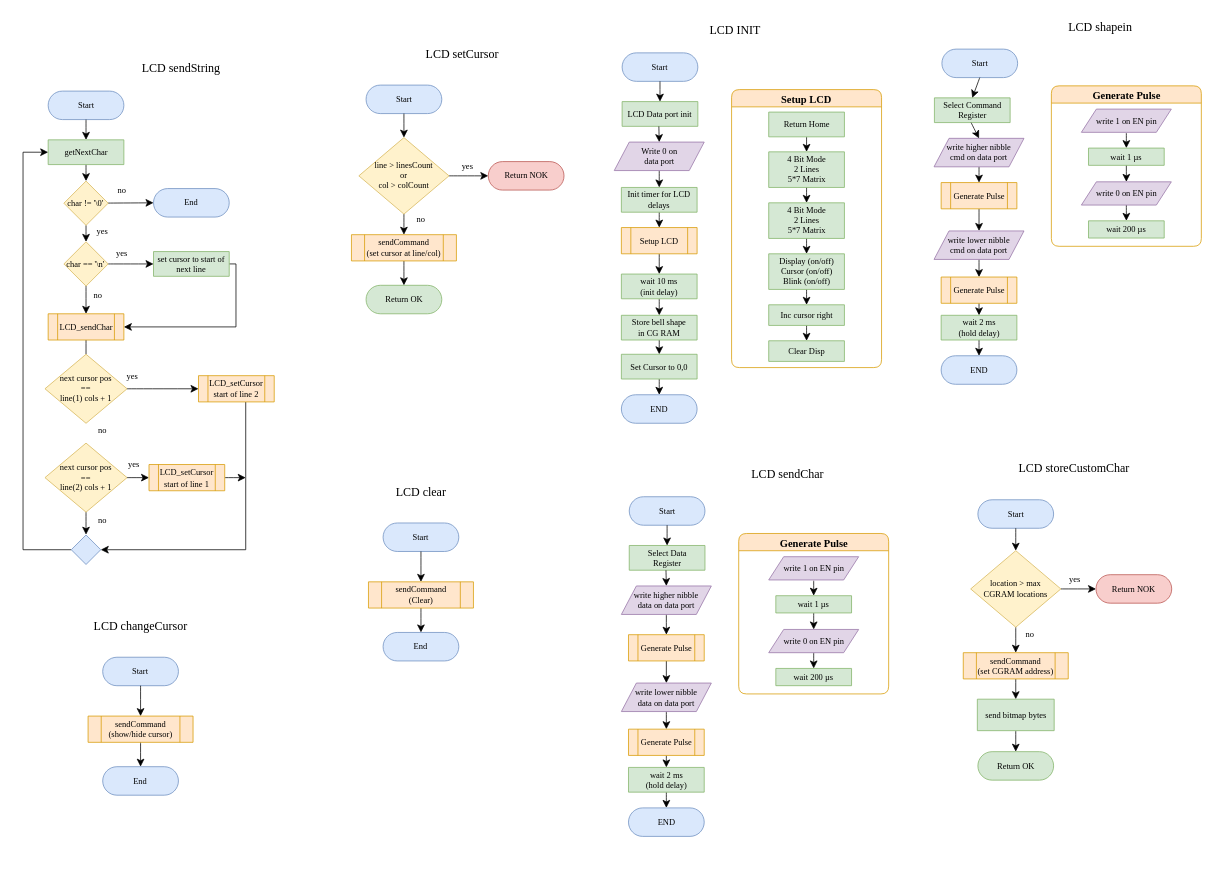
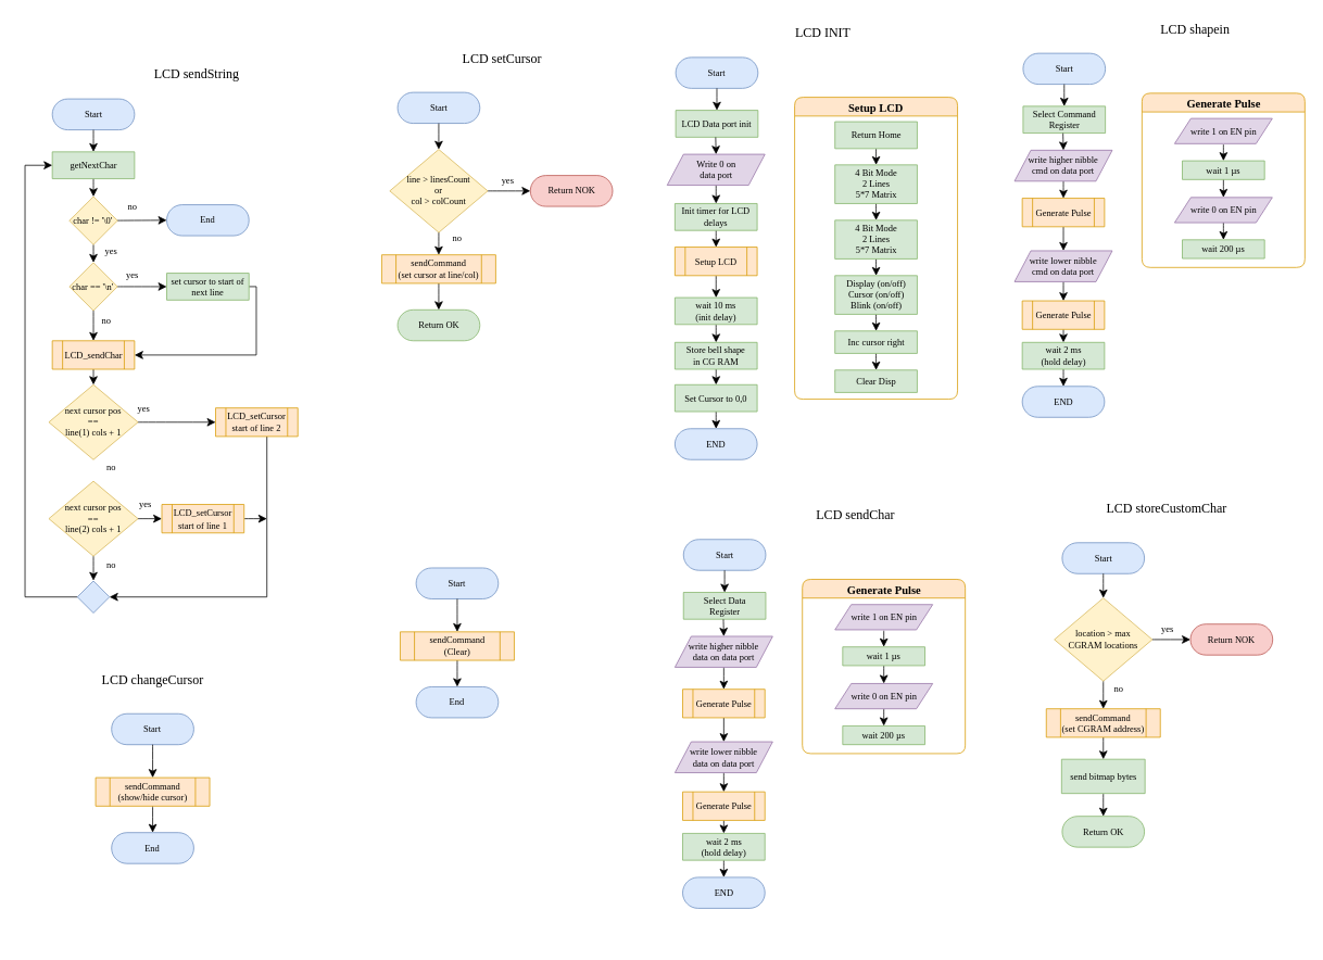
- <mxCell id="5" value="LCD INIT" style="text;html=1;strokeColor=none;fillColor=none;align=center;verticalAlign=middle;whiteSpace=wrap;rounded=0;fontSize=16;fontFamily=Calibri;" parent="1" vertex="1"><mxGeometry x="925" y="25" width="110" height="30" as="geometry" /></mxCell>
+ <mxCell id="5" value="LCD INIT" style="text;html=1;strokeColor=none;fillColor=none;align=center;verticalAlign=middle;whiteSpace=wrap;rounded=0;fontSize=16;fontFamily=Calibri;" parent="1" vertex="1"><mxGeometry x="955" y="25" width="110" height="30" as="geometry" /></mxCell>
- <mxCell id="36" value="&lt;span style=&quot;font-size: 11.29px;&quot;&gt;Select Command&lt;br&gt;Register&lt;br&gt;&lt;/span&gt;" style="verticalAlign=middle;align=center;overflow=width;vsdxID=274;fillColor=#d5e8d4;shape=stencil(nZBLDoAgDERP0z3SIyjew0SURgSD+Lu9kMZoXLhwN9O+tukAlrNpJg1SzDH4QW/URgNYgZTkjA4UkwJUgGXng+6DX1zLfmoymdXo17xh5zmRJ6Q42BWCfc2oJfdAr+Yv+AP9Cb7OJ3H/2JG1HNGz/84klThPVCc=);strokeColor=#82b366;spacingTop=-1;spacingBottom=-1;spacingLeft=-1;spacingRight=-1;points=[[0,0.5,0],[1,0.5,0],[0.5,1,0],[0.5,0,0]];labelBackgroundColor=none;rounded=1;html=1;whiteSpace=wrap;fontFamily=Calibri;fontSize=11.29;" parent="1" vertex="1"><mxGeometry x="1245.5" y="130" width="101" height="33" as="geometry" /></mxCell>
+ <mxCell id="36" value="&lt;span style=&quot;font-size: 11.29px;&quot;&gt;Select Command&lt;br&gt;Register&lt;br&gt;&lt;/span&gt;" style="verticalAlign=middle;align=center;overflow=width;vsdxID=274;fillColor=#d5e8d4;shape=stencil(nZBLDoAgDERP0z3SIyjew0SURgSD+Lu9kMZoXLhwN9O+tukAlrNpJg1SzDH4QW/URgNYgZTkjA4UkwJUgGXng+6DX1zLfmoymdXo17xh5zmRJ6Q42BWCfc2oJfdAr+Yv+AP9Cb7OJ3H/2JG1HNGz/84klThPVCc=);strokeColor=#82b366;spacingTop=-1;spacingBottom=-1;spacingLeft=-1;spacingRight=-1;points=[[0,0.5,0],[1,0.5,0],[0.5,1,0],[0.5,0,0]];labelBackgroundColor=none;rounded=1;html=1;whiteSpace=wrap;fontFamily=Calibri;fontSize=11.29;" parent="1" vertex="1"><mxGeometry x="1255.5" y="130" width="101" height="33" as="geometry" /></mxCell>
- <mxCell id="93" style="edgeStyle=none;curved=1;rounded=0;orthogonalLoop=1;jettySize=auto;html=1;entryX=0.5;entryY=0;entryDx=0;entryDy=0;fontSize=12;startSize=8;endSize=8;endArrow=none;" parent="1" source="94" target="97" edge="1"><mxGeometry relative="1" as="geometry" /></mxCell>
+ <mxCell id="93" style="edgeStyle=none;curved=1;rounded=0;orthogonalLoop=1;jettySize=auto;html=1;entryX=0.5;entryY=0;entryDx=0;entryDy=0;fontSize=12;startSize=8;endSize=8;" parent="1" source="94" target="97" edge="1"><mxGeometry relative="1" as="geometry" /></mxCell>
- <mxCell id="130" value="LCD clear" style="text;html=1;strokeColor=none;fillColor=none;align=center;verticalAlign=middle;whiteSpace=wrap;rounded=0;fontSize=16;fontFamily=Calibri;" parent="1" vertex="1"><mxGeometry x="475.95" y="639.95" width="169.5" height="30" as="geometry" /></mxCell>
